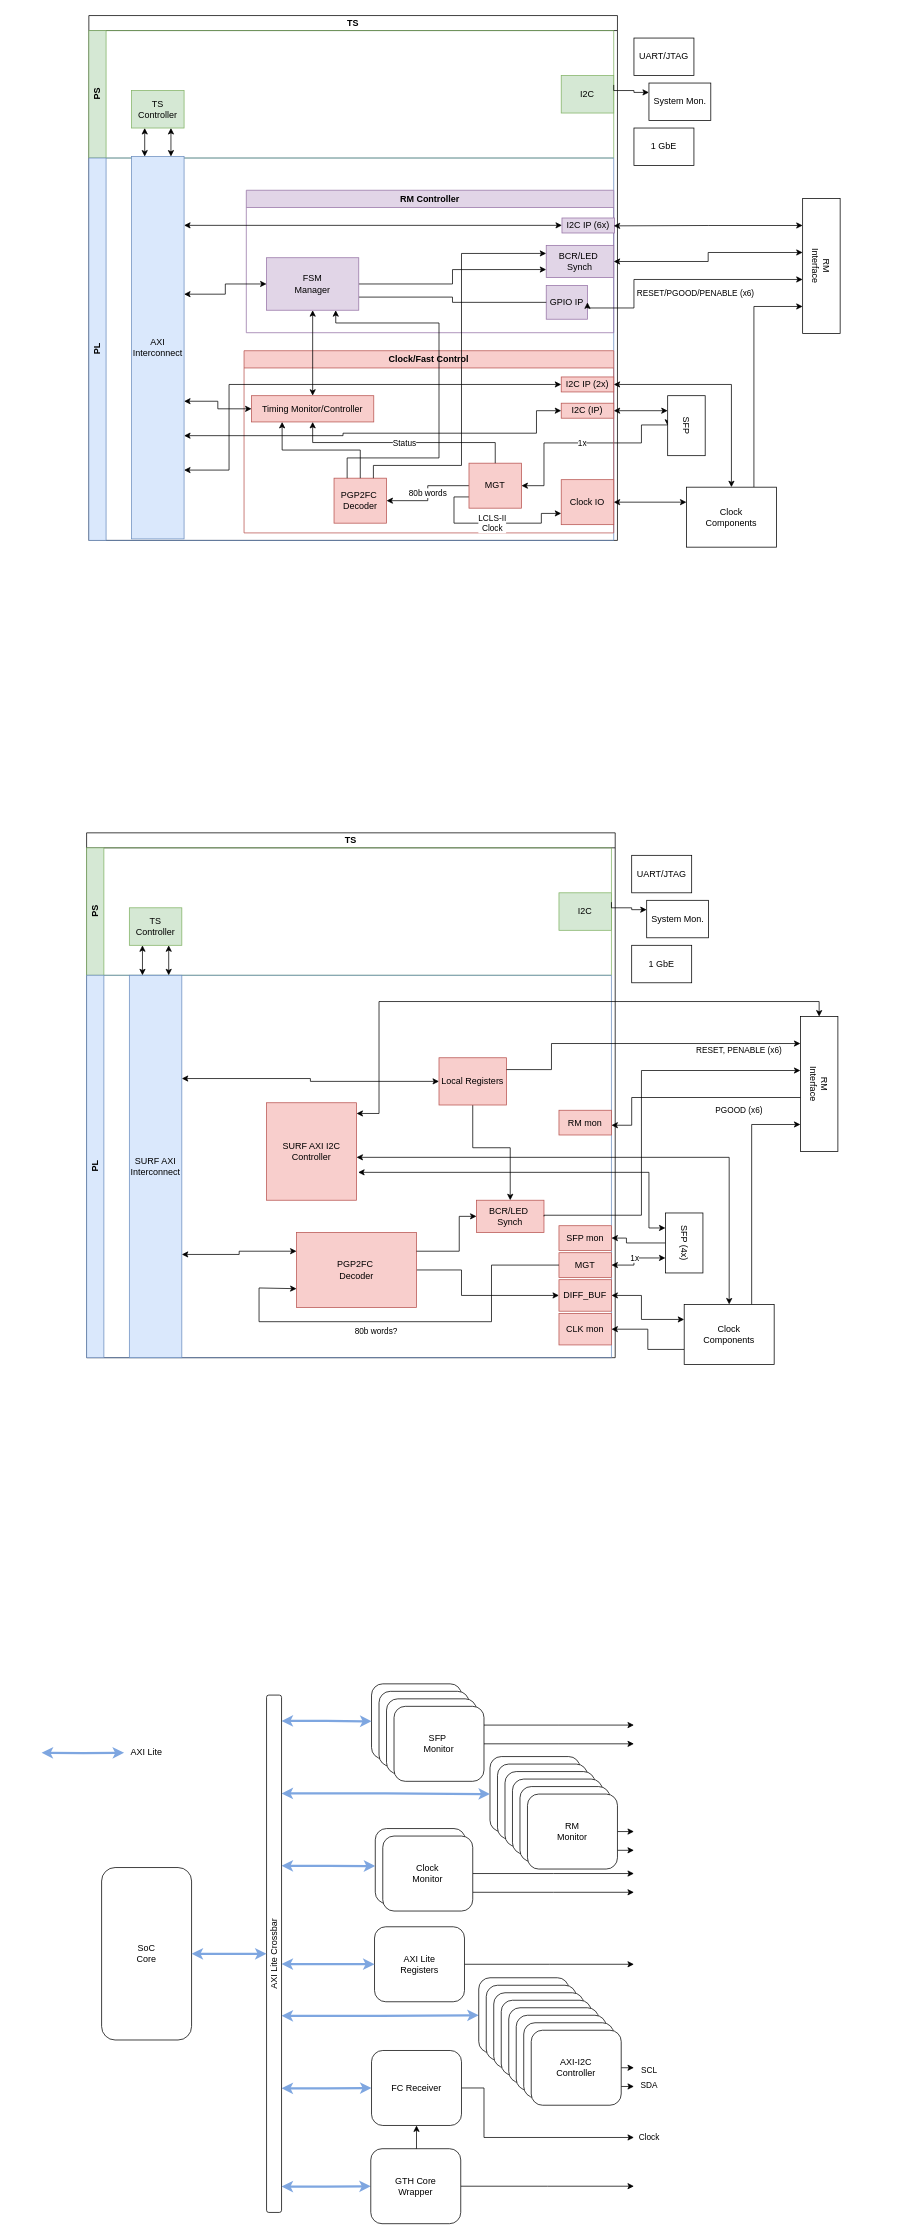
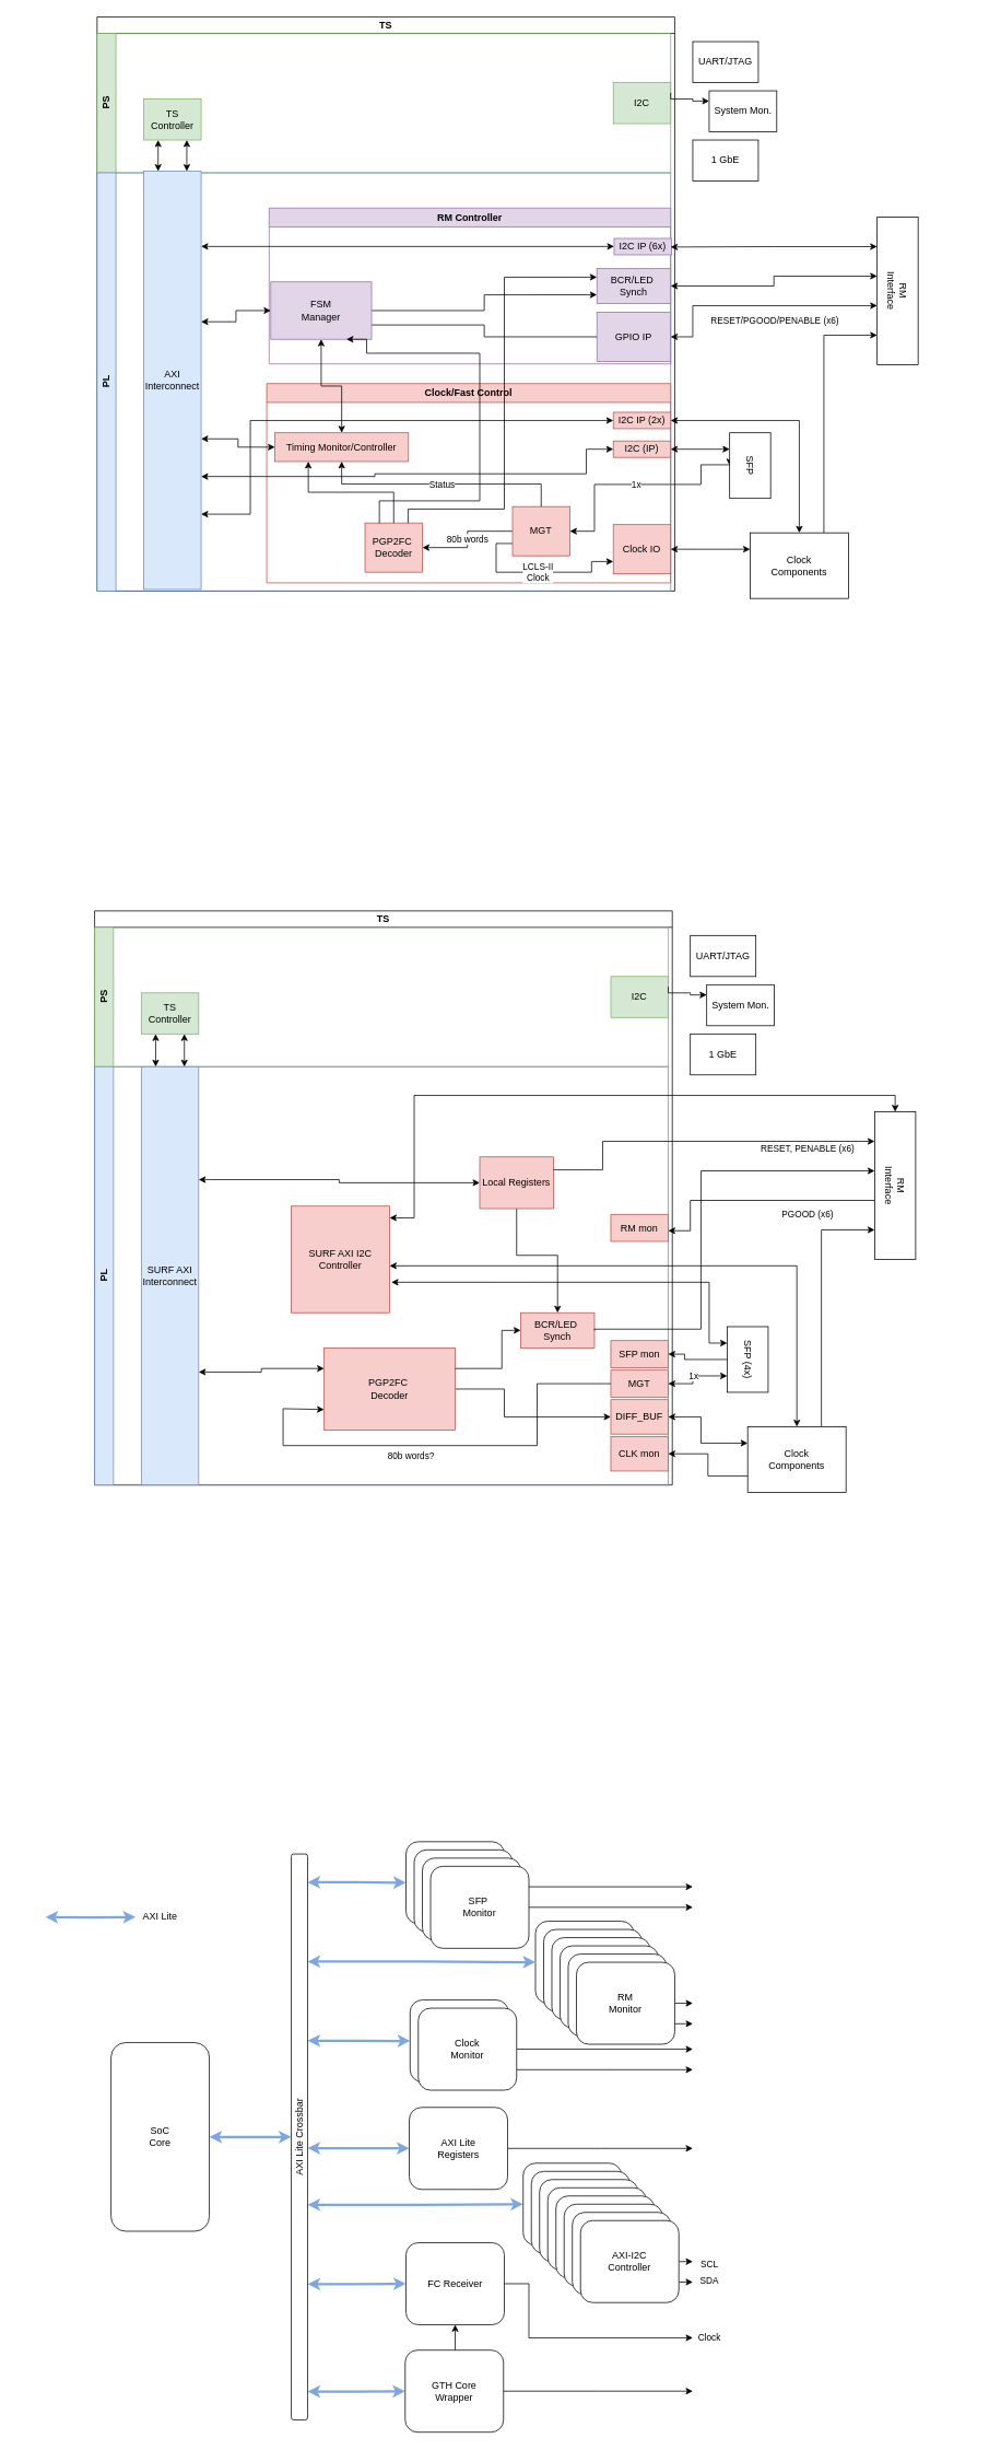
- <mxCell id="13" value="FSM&lt;br&gt;Manager" style="rounded=0;whiteSpace=wrap;html=1;fillColor=#e1d5e7;strokeColor=#9673a6;" parent="8" vertex="1"><mxGeometry x="27" y="90" width="123" height="70" as="geometry" /></mxCell>
+ <mxCell id="13" value="FSM&lt;br&gt;Manager" style="rounded=0;whiteSpace=wrap;html=1;fillColor=#e1d5e7;strokeColor=#9673a6;" parent="8" vertex="1"><mxGeometry x="2" y="90" width="123" height="70" as="geometry" /></mxCell>
- <mxCell id="10" value="GPIO IP" style="rounded=0;whiteSpace=wrap;html=1;fillColor=#e1d5e7;strokeColor=#9673a6;" parent="8" vertex="1"><mxGeometry x="400" y="127" width="55" height="45" as="geometry" /></mxCell>
+ <mxCell id="10" value="GPIO IP" style="rounded=0;whiteSpace=wrap;html=1;fillColor=#e1d5e7;strokeColor=#9673a6;" parent="8" vertex="1"><mxGeometry x="400" y="127" width="90" height="60" as="geometry" /></mxCell>
